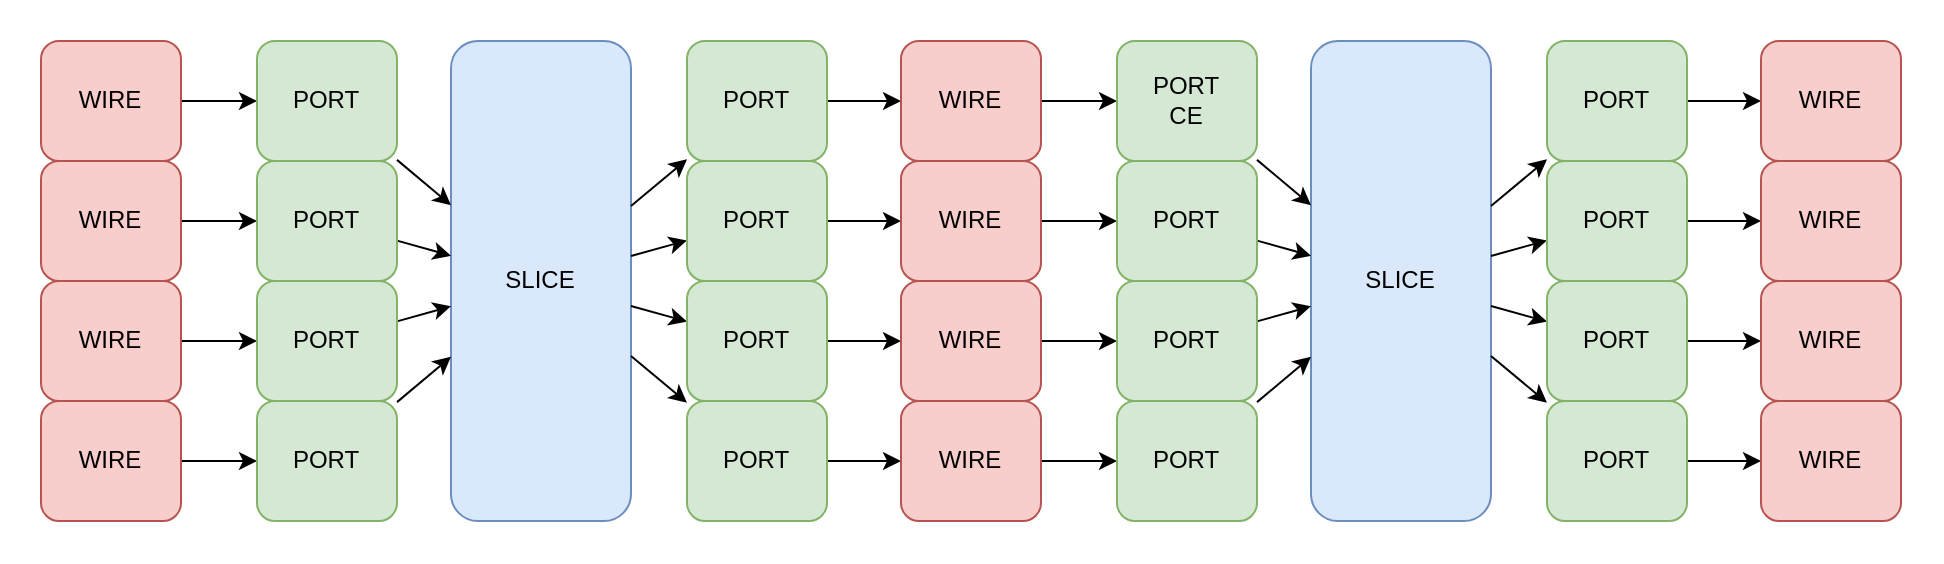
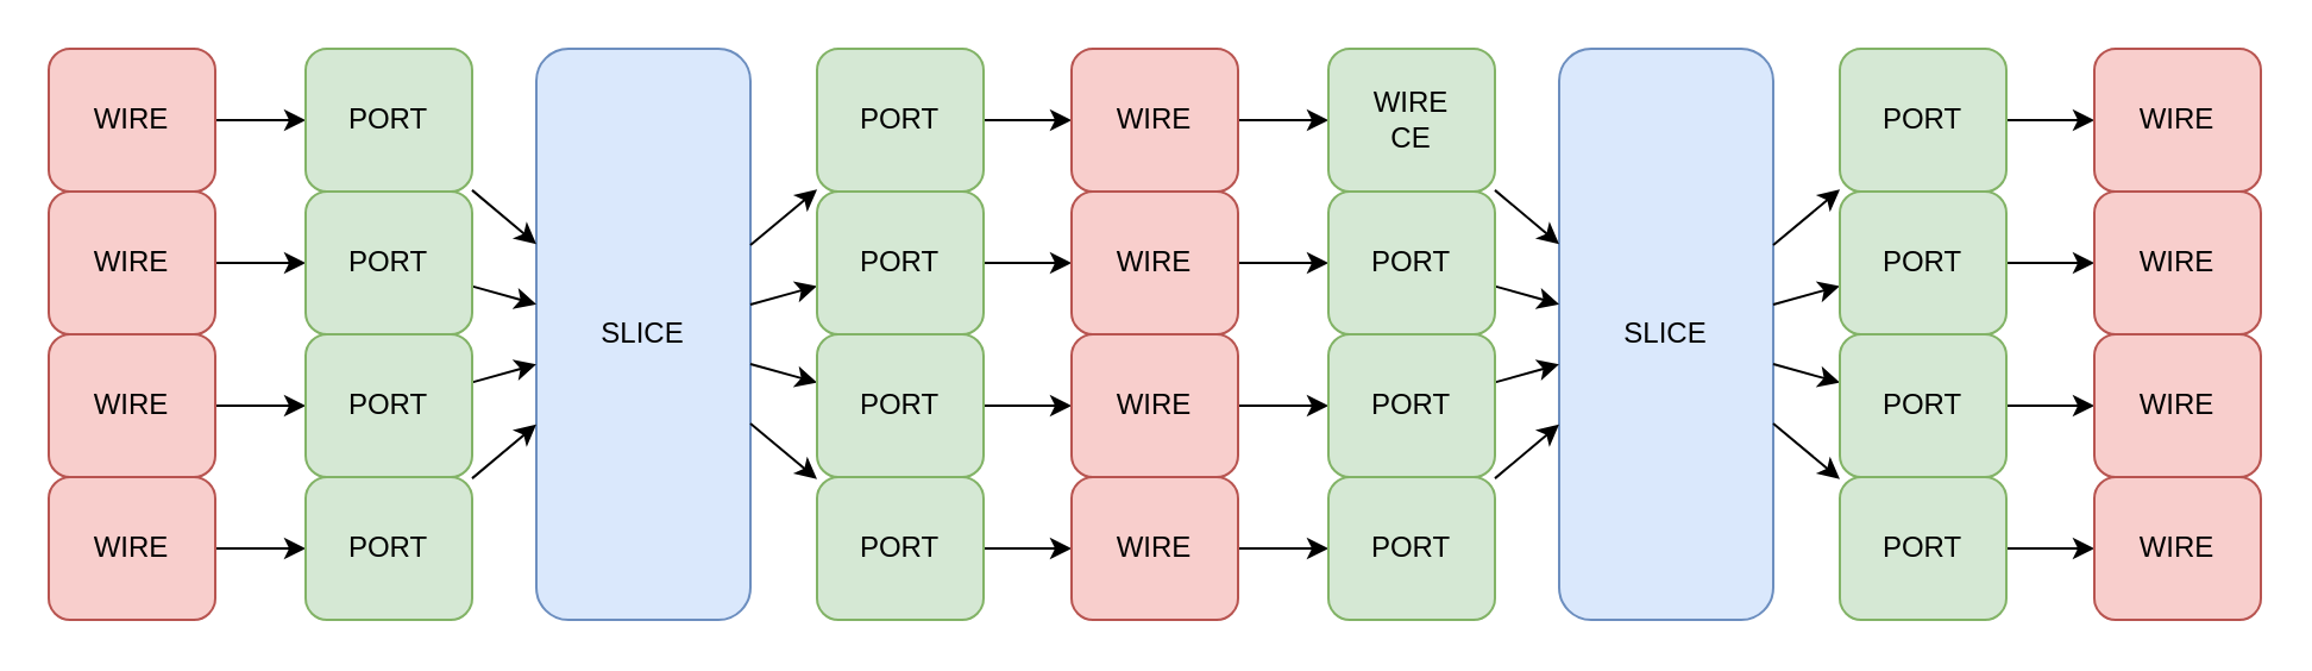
- <mxCell id="57" value="PORT&lt;br&gt;CE" style="rounded=1;whiteSpace=wrap;html=1;fillColor=#d5e8d4;strokeColor=#82b366;" vertex="1" parent="56"><mxGeometry width="70" height="60" as="geometry" /></mxCell>
+ <mxCell id="57" value="WIRE&lt;br&gt;CE" style="rounded=1;whiteSpace=wrap;html=1;fillColor=#d5e8d4;strokeColor=#82b366;" vertex="1" parent="56"><mxGeometry width="70" height="60" as="geometry" /></mxCell>
